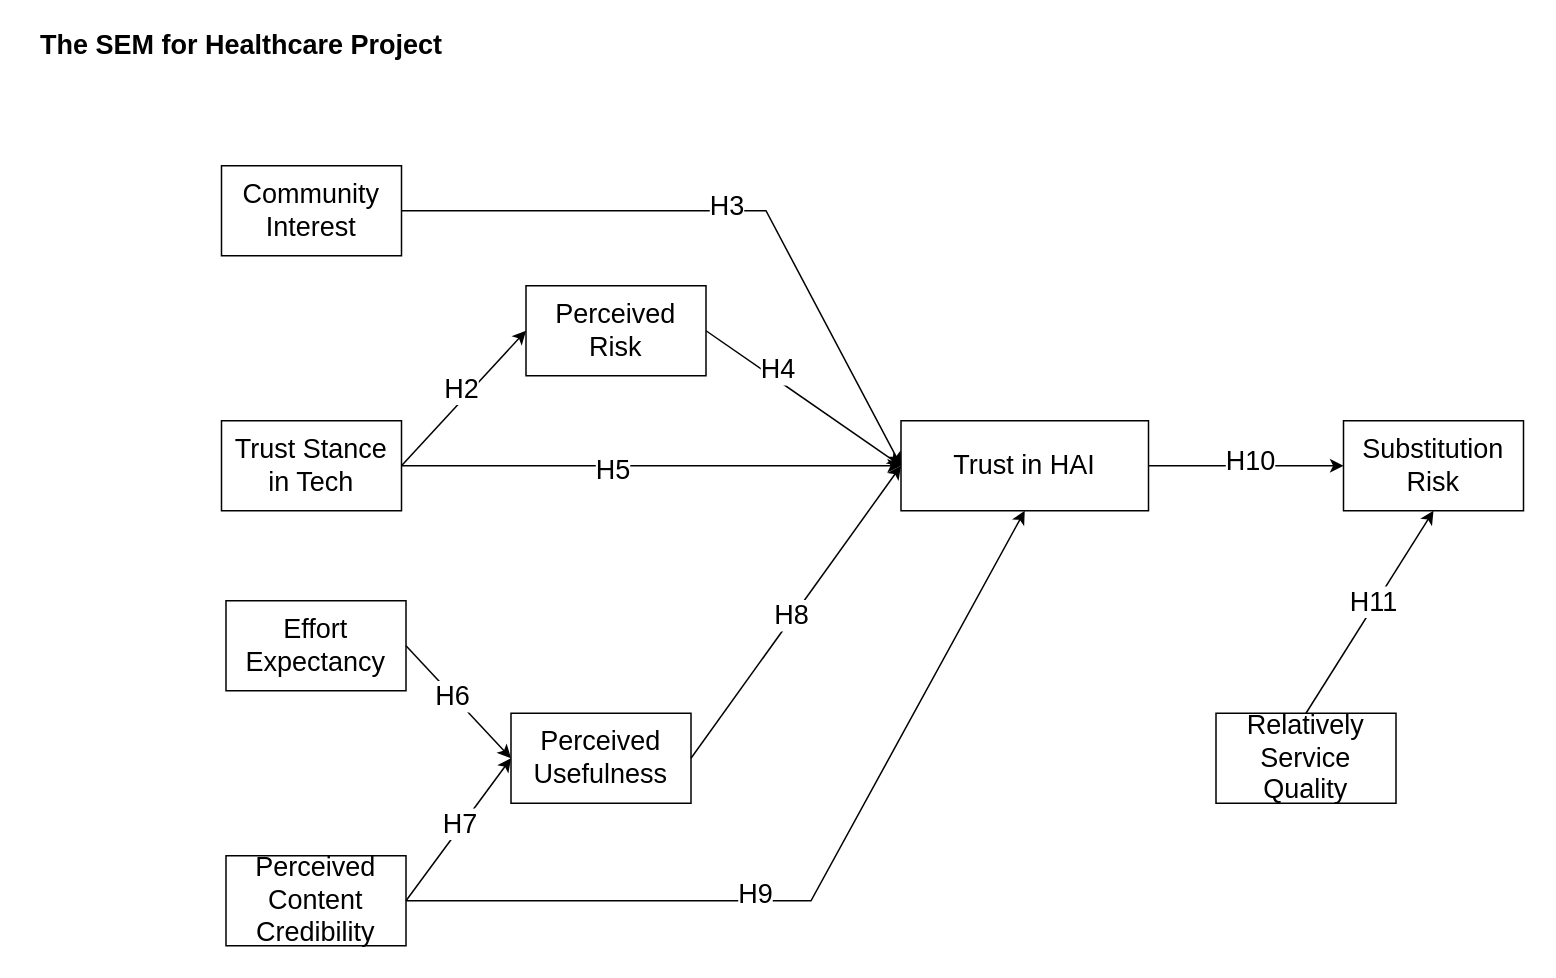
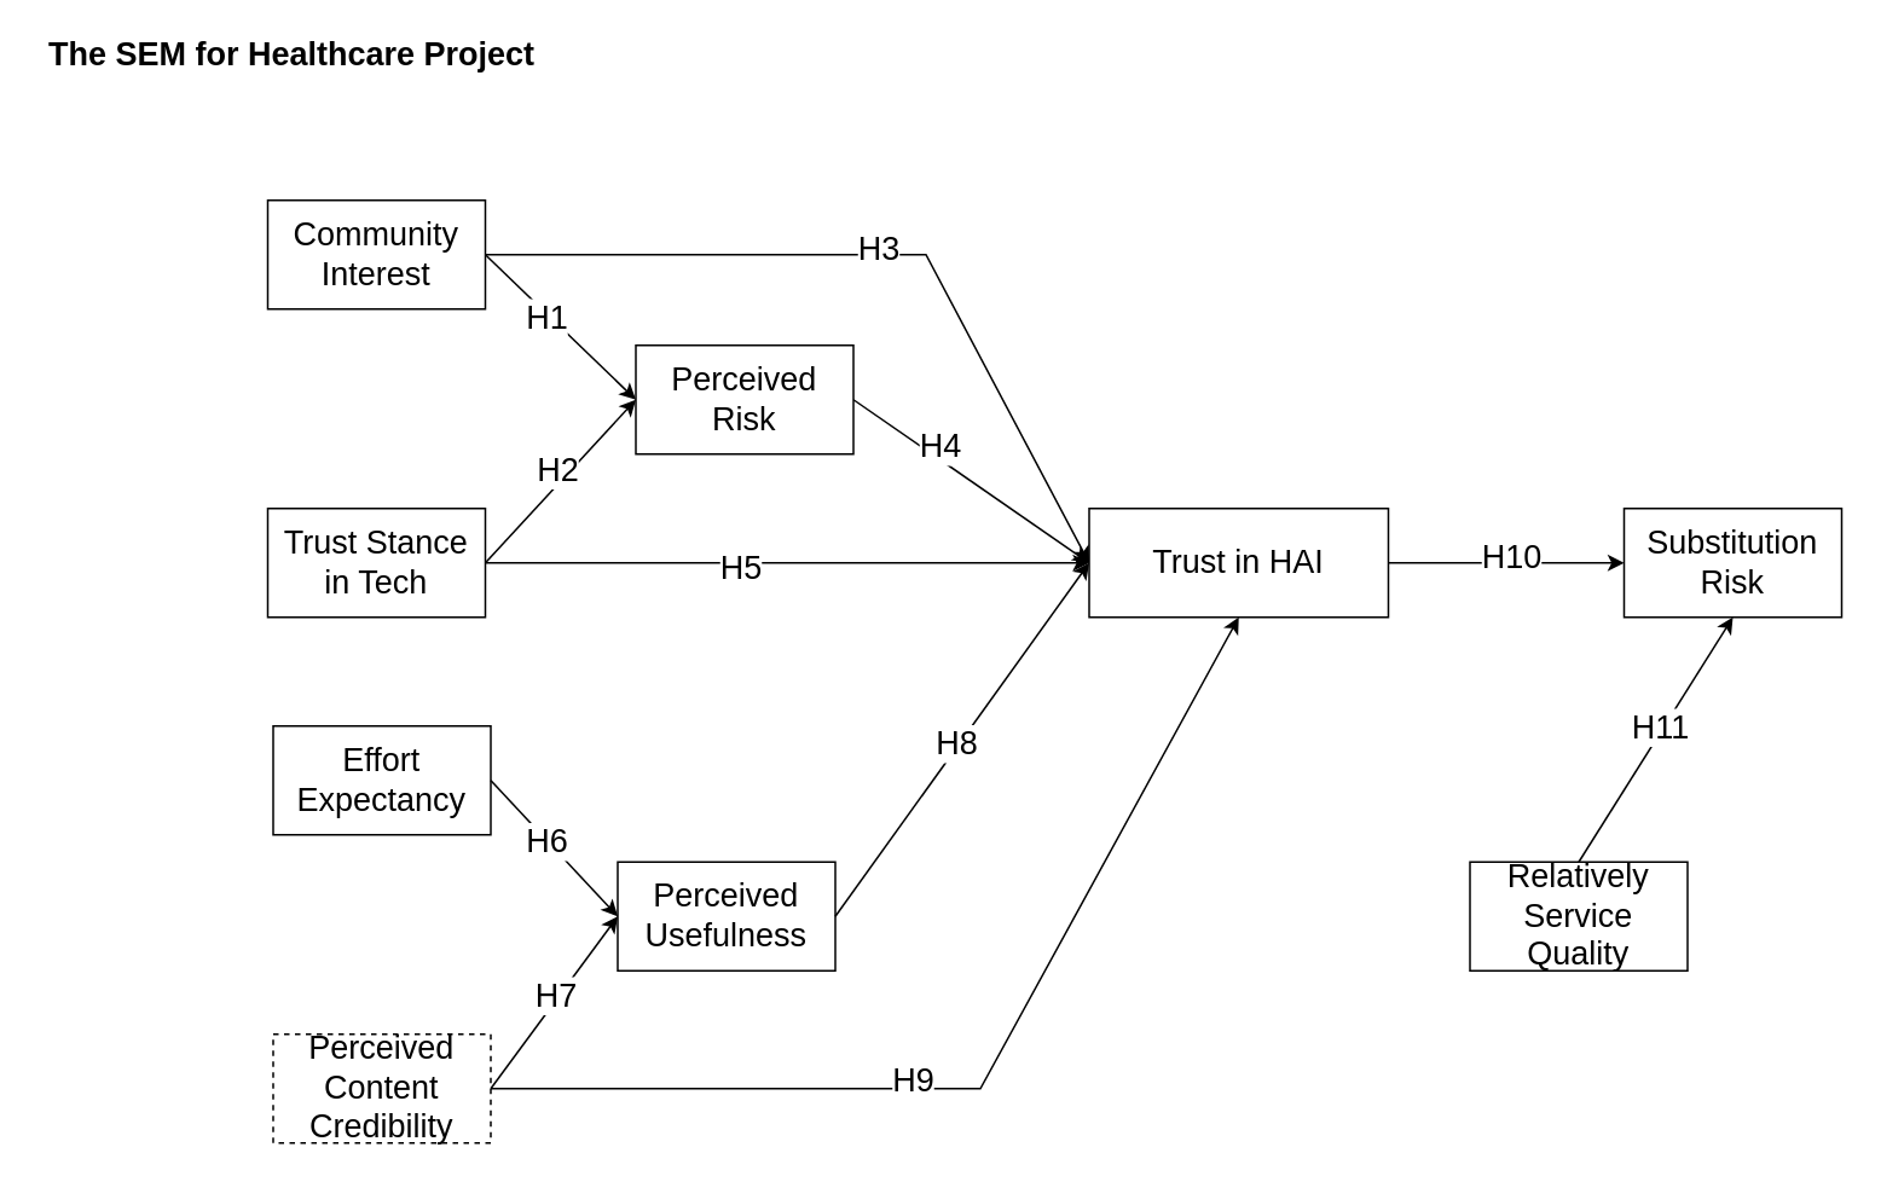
+ <mxCell id="23" value="" style="endArrow=classic;html=1;rounded=0;fontSize=18;exitX=1;exitY=0.5;exitDx=0;exitDy=0;entryX=0;entryY=0.5;entryDx=0;entryDy=0;" edge="1" parent="1" source="3" target="22"><mxGeometry width="50" height="50" relative="1" as="geometry"><mxPoint x="610" y="130" as="sourcePoint" /><mxPoint x="840" y="200" as="targetPoint" /><Array as="points" /></mxGeometry></mxCell>
+ <mxCell id="24" value="H1" style="edgeLabel;html=1;align=center;verticalAlign=middle;resizable=0;points=[];fontSize=18;" vertex="1" connectable="0" parent="23"><mxGeometry x="-0.182" y="-1" relative="1" as="geometry"><mxPoint y="1" as="offset" /></mxGeometry></mxCell>
- <mxCell id="6" value="Perceived Content Credibility" style="whiteSpace=wrap;html=1;fontSize=18;" vertex="1" parent="1"><mxGeometry x="150" y="570" width="120" height="60" as="geometry" /></mxCell>
+ <mxCell id="6" value="Perceived Content Credibility" style="whiteSpace=wrap;html=1;fontSize=18;dashed=1;" vertex="1" parent="1"><mxGeometry x="150" y="570" width="120" height="60" as="geometry" /></mxCell>
